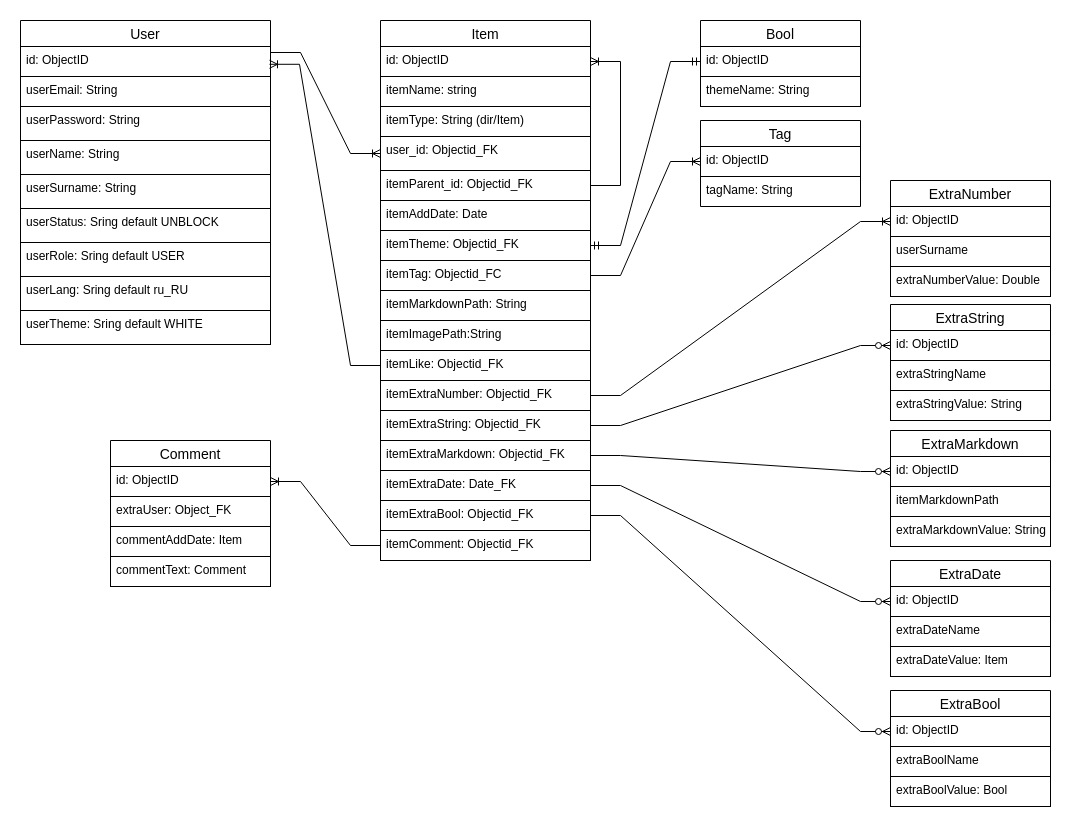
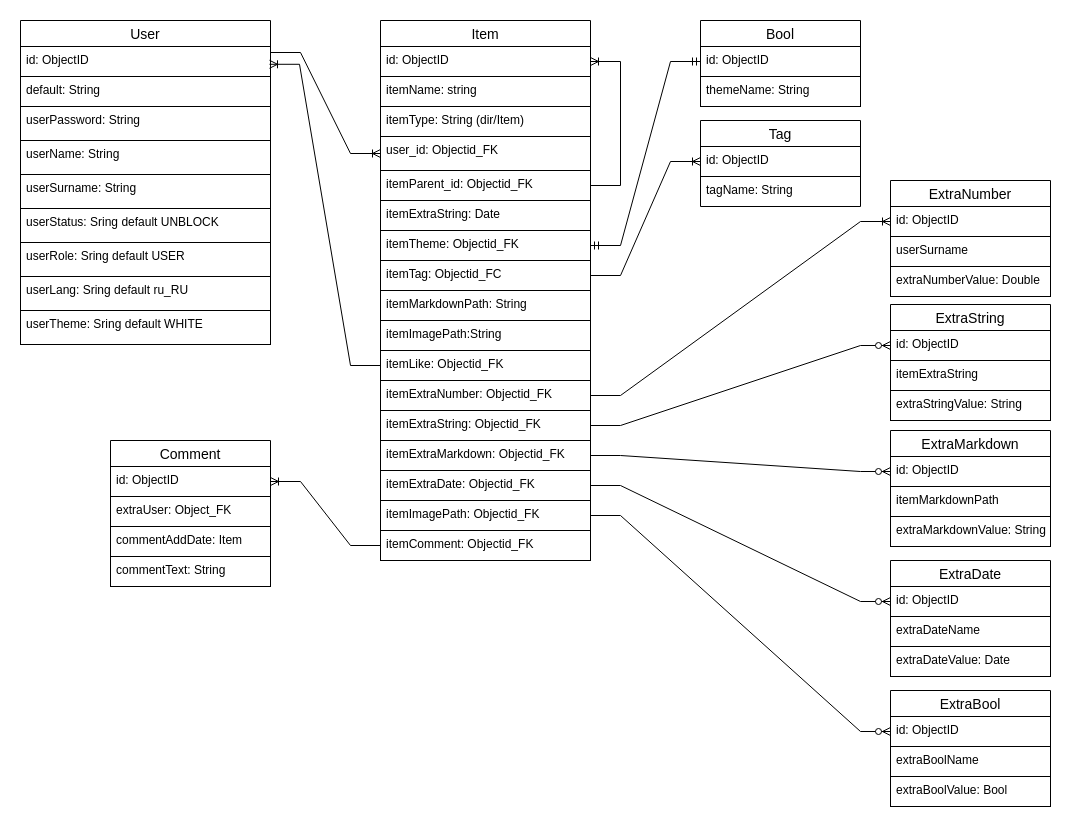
- <mxCell id="10" value="userEmail: String" style="text;strokeColor=default;fillColor=none;spacingLeft=4;spacingRight=4;overflow=hidden;rotatable=0;points=[[0,0.5],[1,0.5]];portConstraint=eastwest;fontSize=12;" parent="8" vertex="1"><mxGeometry y="56" width="250" height="30" as="geometry" /></mxCell>
+ <mxCell id="10" value="default: String" style="text;strokeColor=default;fillColor=none;spacingLeft=4;spacingRight=4;overflow=hidden;rotatable=0;points=[[0,0.5],[1,0.5]];portConstraint=eastwest;fontSize=12;" parent="8" vertex="1"><mxGeometry y="56" width="250" height="30" as="geometry" /></mxCell>
- <mxCell id="24" value="itemAddDate: Date" style="text;strokeColor=default;fillColor=none;spacingLeft=4;spacingRight=4;overflow=hidden;rotatable=0;points=[[0,0.5],[1,0.5]];portConstraint=eastwest;fontSize=12;" parent="18" vertex="1"><mxGeometry y="180" width="210" height="30" as="geometry" /></mxCell>
+ <mxCell id="24" value="itemExtraString: Date" style="text;strokeColor=default;fillColor=none;spacingLeft=4;spacingRight=4;overflow=hidden;rotatable=0;points=[[0,0.5],[1,0.5]];portConstraint=eastwest;fontSize=12;" parent="18" vertex="1"><mxGeometry y="180" width="210" height="30" as="geometry" /></mxCell>
- <mxCell id="47" value="extraStringName" style="text;strokeColor=default;fillColor=none;spacingLeft=4;spacingRight=4;overflow=hidden;rotatable=0;points=[[0,0.5],[1,0.5]];portConstraint=eastwest;fontSize=12;" vertex="1" parent="45"><mxGeometry y="56" width="160" height="30" as="geometry" /></mxCell>
+ <mxCell id="47" value="itemExtraString" style="text;strokeColor=default;fillColor=none;spacingLeft=4;spacingRight=4;overflow=hidden;rotatable=0;points=[[0,0.5],[1,0.5]];portConstraint=eastwest;fontSize=12;" vertex="1" parent="45"><mxGeometry y="56" width="160" height="30" as="geometry" /></mxCell>
- <mxCell id="34" value="itemExtraDate: Date_FK" style="text;strokeColor=default;fillColor=none;spacingLeft=4;spacingRight=4;overflow=hidden;rotatable=0;points=[[0,0.5],[1,0.5]];portConstraint=eastwest;fontSize=12;" vertex="1" parent="18"><mxGeometry y="450" width="210" height="30" as="geometry" /></mxCell>
+ <mxCell id="34" value="itemExtraDate: Objectid_FK" style="text;strokeColor=default;fillColor=none;spacingLeft=4;spacingRight=4;overflow=hidden;rotatable=0;points=[[0,0.5],[1,0.5]];portConstraint=eastwest;fontSize=12;" vertex="1" parent="18"><mxGeometry y="450" width="210" height="30" as="geometry" /></mxCell>
- <mxCell id="35" value="itemExtraBool: Objectid_FK" style="text;strokeColor=default;fillColor=none;spacingLeft=4;spacingRight=4;overflow=hidden;rotatable=0;points=[[0,0.5],[1,0.5]];portConstraint=eastwest;fontSize=12;" vertex="1" parent="18"><mxGeometry y="480" width="210" height="30" as="geometry" /></mxCell>
+ <mxCell id="35" value="itemImagePath: Objectid_FK" style="text;strokeColor=default;fillColor=none;spacingLeft=4;spacingRight=4;overflow=hidden;rotatable=0;points=[[0,0.5],[1,0.5]];portConstraint=eastwest;fontSize=12;" vertex="1" parent="18"><mxGeometry y="480" width="210" height="30" as="geometry" /></mxCell>
- <mxCell id="70" value="commentText: Comment" style="text;strokeColor=default;fillColor=none;spacingLeft=4;spacingRight=4;overflow=hidden;rotatable=0;points=[[0,0.5],[1,0.5]];portConstraint=eastwest;fontSize=12;" vertex="1" parent="66"><mxGeometry y="116" width="160" height="30" as="geometry" /></mxCell>
+ <mxCell id="70" value="commentText: String" style="text;strokeColor=default;fillColor=none;spacingLeft=4;spacingRight=4;overflow=hidden;rotatable=0;points=[[0,0.5],[1,0.5]];portConstraint=eastwest;fontSize=12;" vertex="1" parent="66"><mxGeometry y="116" width="160" height="30" as="geometry" /></mxCell>
- <mxCell id="56" value="extraDateValue: Item" style="text;strokeColor=default;fillColor=none;spacingLeft=4;spacingRight=4;overflow=hidden;rotatable=0;points=[[0,0.5],[1,0.5]];portConstraint=eastwest;fontSize=12;" vertex="1" parent="53"><mxGeometry y="86" width="160" height="30" as="geometry" /></mxCell>
+ <mxCell id="56" value="extraDateValue: Date" style="text;strokeColor=default;fillColor=none;spacingLeft=4;spacingRight=4;overflow=hidden;rotatable=0;points=[[0,0.5],[1,0.5]];portConstraint=eastwest;fontSize=12;" vertex="1" parent="53"><mxGeometry y="86" width="160" height="30" as="geometry" /></mxCell>
